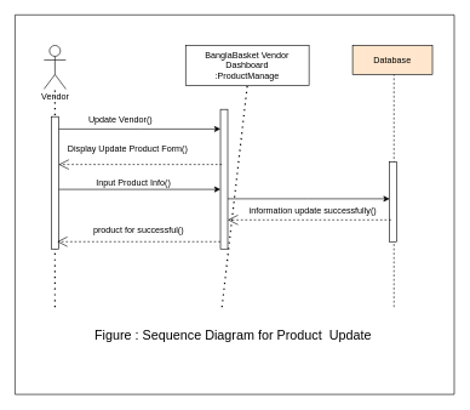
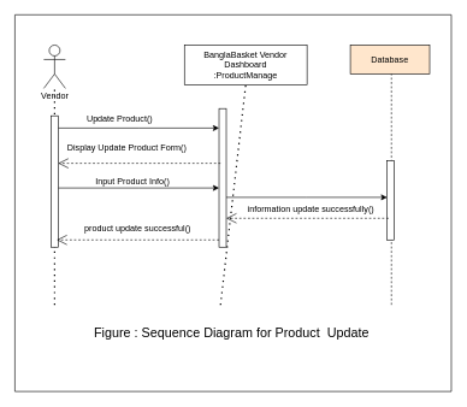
- <mxCell id="15" value="Update Vendor()" style="text;html=1;align=center;verticalAlign=middle;resizable=0;points=[];autosize=1;strokeColor=none;fillColor=none;" parent="1" vertex="1"><mxGeometry x="110" y="150" width="110" height="30" as="geometry" /></mxCell>
+ <mxCell id="15" value="Update Product()" style="text;html=1;align=center;verticalAlign=middle;resizable=0;points=[];autosize=1;strokeColor=none;fillColor=none;" parent="1" vertex="1"><mxGeometry x="110" y="150" width="110" height="30" as="geometry" /></mxCell>
- <mxCell id="23" value="product for successful()" style="text;html=1;align=center;verticalAlign=middle;resizable=0;points=[];autosize=1;strokeColor=none;fillColor=none;" parent="1" vertex="1"><mxGeometry x="105" y="302" width="170" height="30" as="geometry" /></mxCell>
+ <mxCell id="23" value="product update successful()" style="text;html=1;align=center;verticalAlign=middle;resizable=0;points=[];autosize=1;strokeColor=none;fillColor=none;" parent="1" vertex="1"><mxGeometry x="105" y="302" width="170" height="30" as="geometry" /></mxCell>
